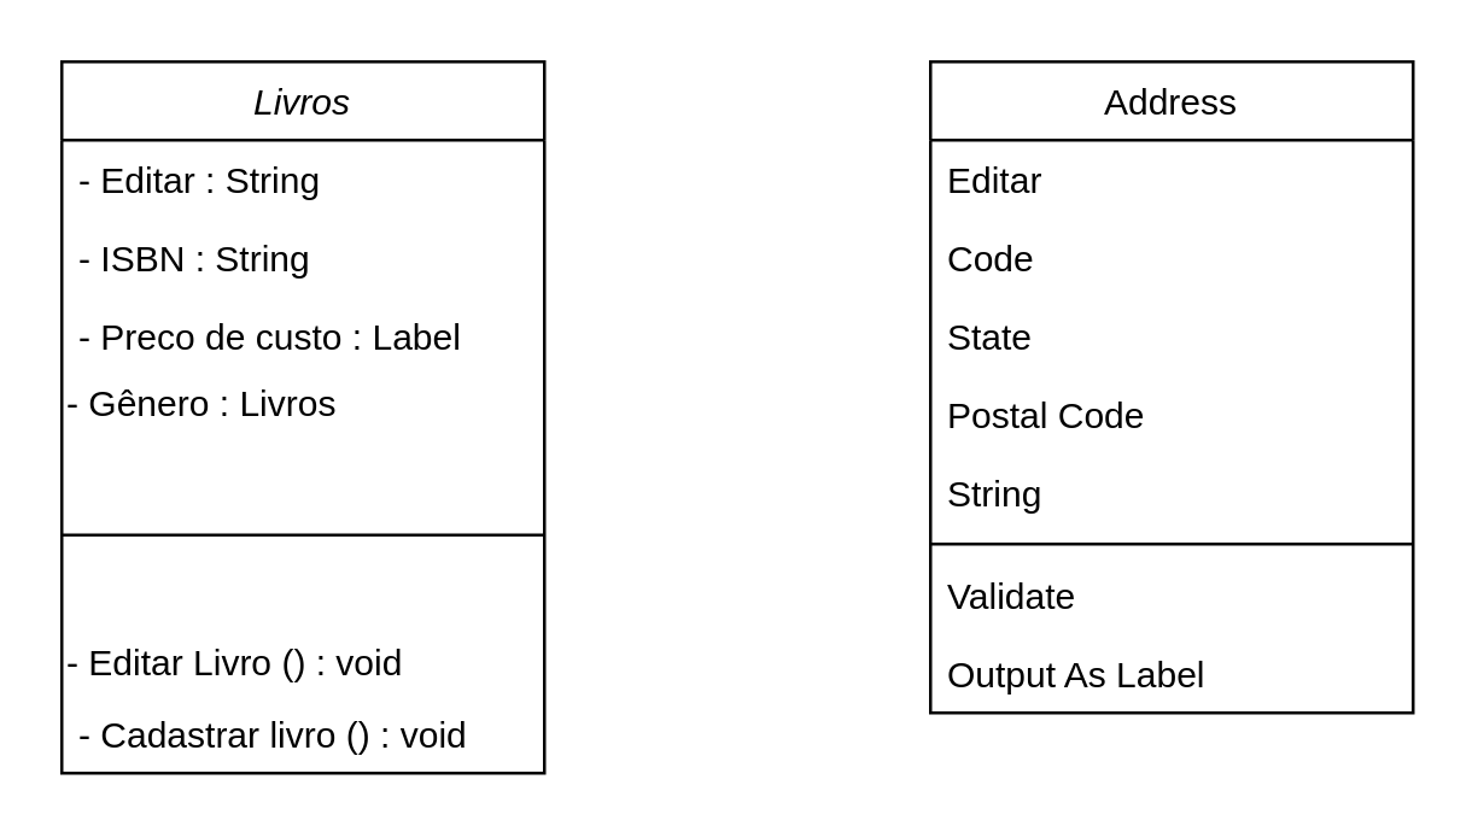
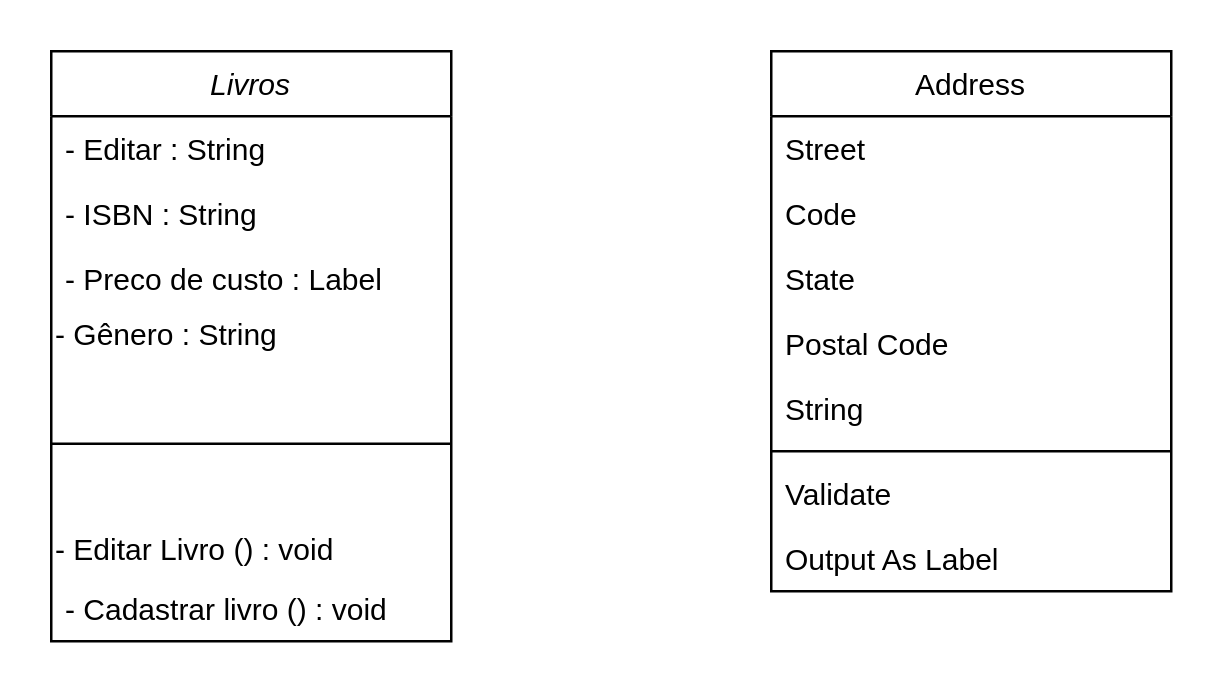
- <mxCell id="11" value="Editar" style="text;align=left;verticalAlign=top;spacingLeft=4;spacingRight=4;overflow=hidden;rotatable=0;points=[[0,0.5],[1,0.5]];portConstraint=eastwest;" parent="10" vertex="1"><mxGeometry y="26" width="160" height="26" as="geometry" /></mxCell>
+ <mxCell id="11" value="Street" style="text;align=left;verticalAlign=top;spacingLeft=4;spacingRight=4;overflow=hidden;rotatable=0;points=[[0,0.5],[1,0.5]];portConstraint=eastwest;" parent="10" vertex="1"><mxGeometry y="26" width="160" height="26" as="geometry" /></mxCell>
- <mxCell id="6" value="- Gênero : Livros&amp;nbsp;" style="text;html=1;align=left;verticalAlign=middle;resizable=0;points=[];autosize=1;" vertex="1" parent="2"><mxGeometry y="104" width="160" height="20" as="geometry" /></mxCell>
+ <mxCell id="6" value="- Gênero : String&amp;nbsp;" style="text;html=1;align=left;verticalAlign=middle;resizable=0;points=[];autosize=1;" vertex="1" parent="2"><mxGeometry y="104" width="160" height="20" as="geometry" /></mxCell>
